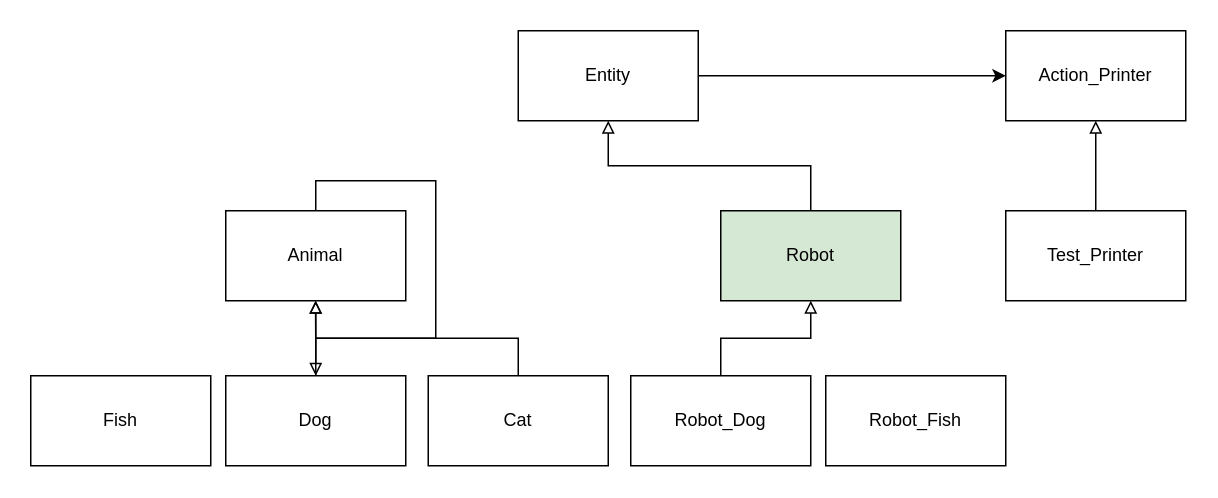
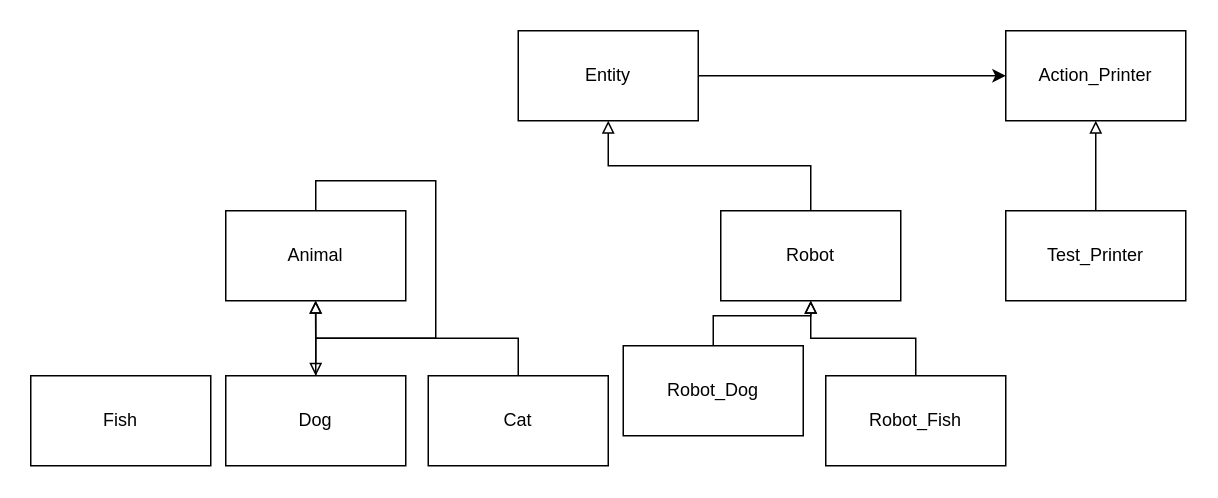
- <mxCell id="7" value="Robot" style="rounded=0;whiteSpace=wrap;html=1;fillColor=#d5e8d4;" vertex="1" parent="1"><mxGeometry x="480" y="140" width="120" height="60" as="geometry" /></mxCell>
+ <mxCell id="7" value="Robot" style="rounded=0;whiteSpace=wrap;html=1;" vertex="1" parent="1"><mxGeometry x="480" y="140" width="120" height="60" as="geometry" /></mxCell>
+ <mxCell id="15" style="edgeStyle=orthogonalEdgeStyle;rounded=0;orthogonalLoop=1;jettySize=auto;html=1;exitX=0.5;exitY=0;exitDx=0;exitDy=0;entryX=0.5;entryY=1;entryDx=0;entryDy=0;endArrow=block;endFill=0;" edge="1" parent="1" source="16" target="7"><mxGeometry relative="1" as="geometry" /></mxCell>
- <mxCell id="14" value="Robot_Dog" style="rounded=0;whiteSpace=wrap;html=1;" vertex="1" parent="1"><mxGeometry x="420" y="250" width="120" height="60" as="geometry" /></mxCell>
+ <mxCell id="14" value="Robot_Dog" style="rounded=0;whiteSpace=wrap;html=1;" vertex="1" parent="1"><mxGeometry x="415" y="230" width="120" height="60" as="geometry" /></mxCell>
